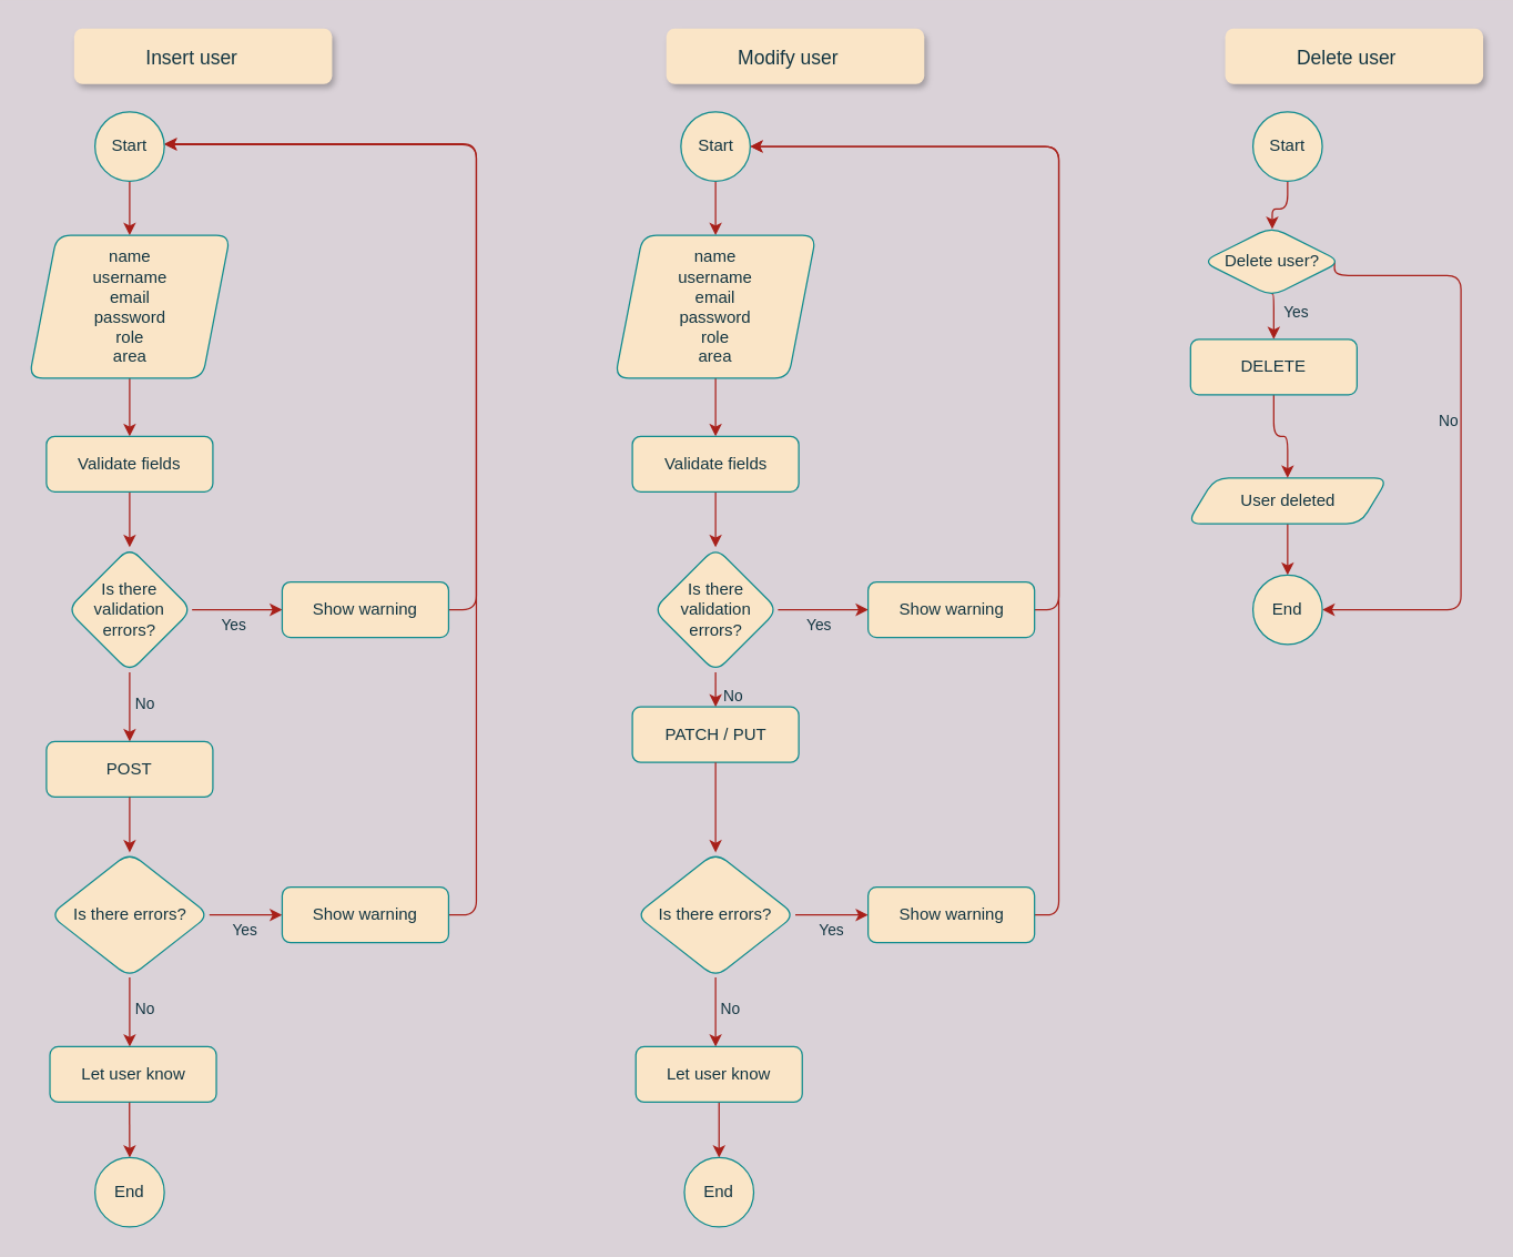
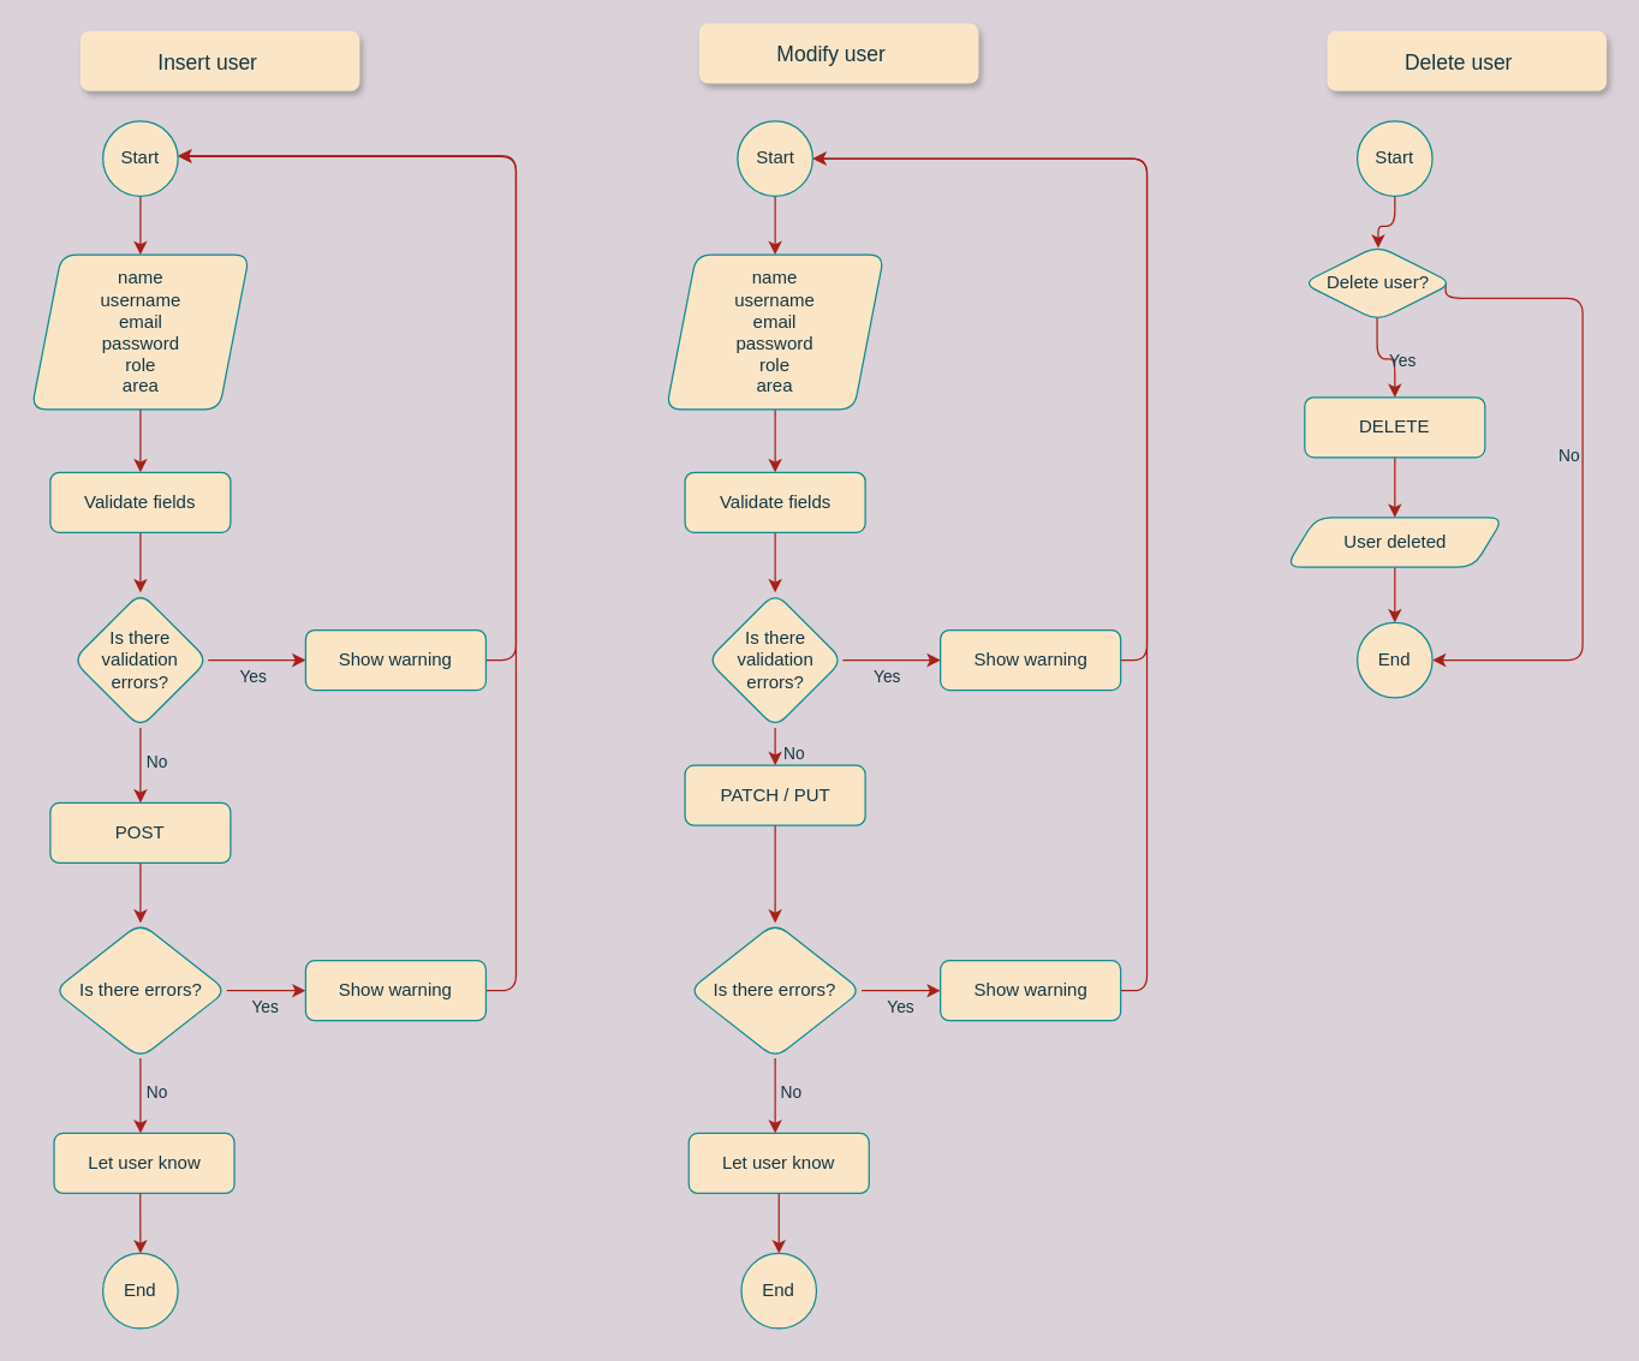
- <mxCell id="25" value="Modify user" style="fillColor=#FAE5C7;strokeColor=none;shadow=1;fontSize=14;align=left;spacingLeft=50;fontColor=#143642;rounded=1;sketch=0;" vertex="1" parent="1"><mxGeometry x="480" y="20" width="186" height="40" as="geometry" /></mxCell>
+ <mxCell id="25" value="Modify user" style="fillColor=#FAE5C7;strokeColor=none;shadow=1;fontSize=14;align=left;spacingLeft=50;fontColor=#143642;rounded=1;sketch=0;" vertex="1" parent="1"><mxGeometry x="465" y="15" width="186" height="40" as="geometry" /></mxCell>
- <mxCell id="65" value="DELETE" style="whiteSpace=wrap;html=1;fillColor=#FAE5C7;strokeColor=#0F8B8D;fontColor=#143642;rounded=1;sketch=0;" vertex="1" parent="1"><mxGeometry x="858" y="244" width="120" height="40" as="geometry" /></mxCell>
+ <mxCell id="65" value="DELETE" style="whiteSpace=wrap;html=1;fillColor=#FAE5C7;strokeColor=#0F8B8D;fontColor=#143642;rounded=1;sketch=0;" vertex="1" parent="1"><mxGeometry x="868" y="264" width="120" height="40" as="geometry" /></mxCell>
